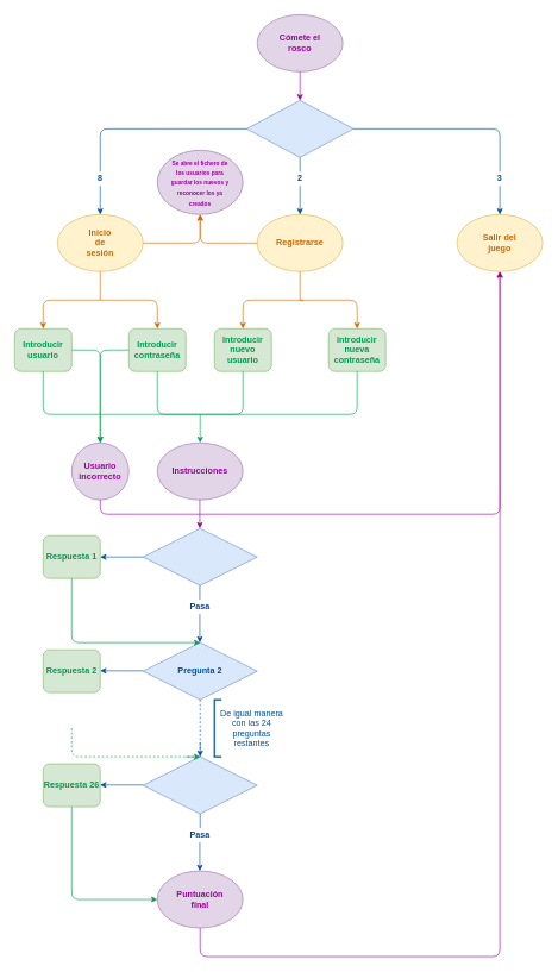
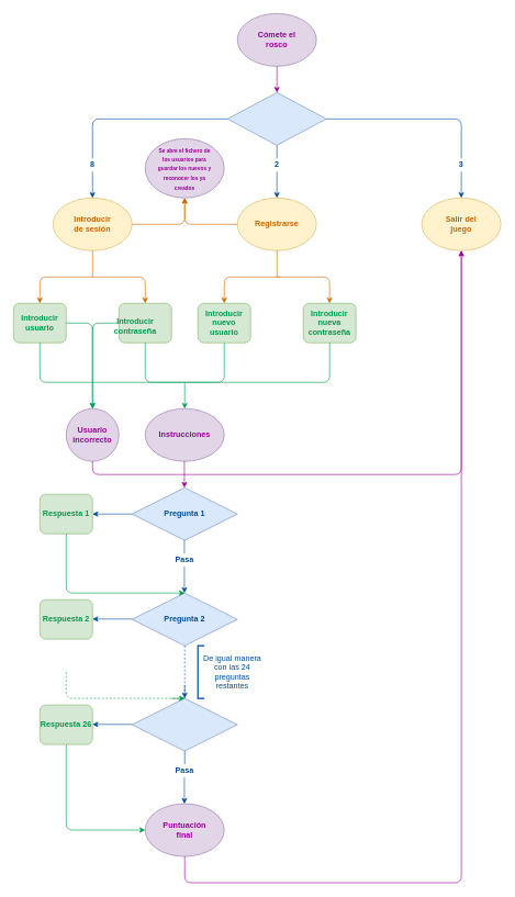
- <mxCell id="12" value="Inicio de sesión" style="text;html=1;strokeColor=none;fillColor=none;align=center;verticalAlign=middle;whiteSpace=wrap;rounded=0;labelBackgroundColor=none;fontColor=#CC6600;fontStyle=1" vertex="1" parent="1"><mxGeometry x="120" y="300" width="40" height="80" as="geometry" /></mxCell>
+ <mxCell id="12" value="Introducir de sesión" style="text;html=1;strokeColor=none;fillColor=none;align=center;verticalAlign=middle;whiteSpace=wrap;rounded=0;labelBackgroundColor=none;fontColor=#CC6600;fontStyle=1" vertex="1" parent="1"><mxGeometry x="120" y="300" width="40" height="80" as="geometry" /></mxCell>
- <mxCell id="18" value="Introducir contraseña" style="text;html=1;strokeColor=none;fillColor=none;align=center;verticalAlign=middle;whiteSpace=wrap;rounded=0;labelBackgroundColor=none;fontColor=#00994D;fontStyle=1" vertex="1" parent="1"><mxGeometry x="200" y="480" width="40" height="20" as="geometry" /></mxCell>
+ <mxCell id="18" value="Introducir contraseña" style="text;html=1;strokeColor=none;fillColor=none;align=center;verticalAlign=middle;whiteSpace=wrap;rounded=0;labelBackgroundColor=none;fontColor=#00994D;fontStyle=1" vertex="1" parent="1"><mxGeometry x="185" y="485" width="40" height="20" as="geometry" /></mxCell>
+ <mxCell id="41" value="Pregunta 1" style="text;html=1;strokeColor=none;fillColor=none;align=center;verticalAlign=middle;whiteSpace=wrap;rounded=0;labelBackgroundColor=none;fontColor=#004C99;fontStyle=1" vertex="1" parent="1"><mxGeometry x="240" y="770" width="80" height="20" as="geometry" /></mxCell>
